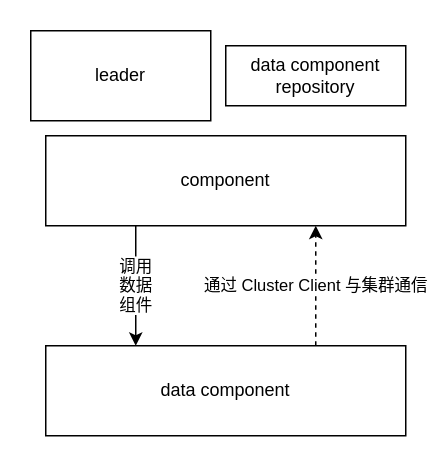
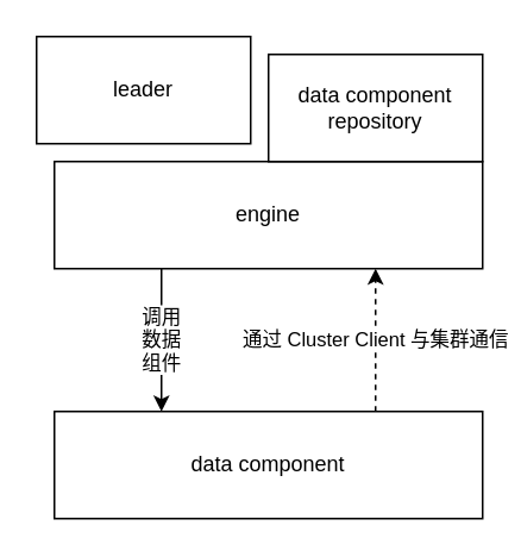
- <mxCell id="3" value="data component&lt;br&gt;repository&lt;br&gt;" style="rounded=0;whiteSpace=wrap;html=1;fillColor=none;gradientColor=none;align=center;" vertex="1" parent="1"><mxGeometry x="150" y="30" width="120" height="40" as="geometry" /></mxCell>
+ <mxCell id="3" value="data component&lt;br&gt;repository&lt;br&gt;" style="rounded=0;whiteSpace=wrap;html=1;fillColor=none;gradientColor=none;align=center;" vertex="1" parent="1"><mxGeometry x="150" y="30" width="120" height="60" as="geometry" /></mxCell>
- <mxCell id="4" value="component" style="rounded=0;whiteSpace=wrap;html=1;fillColor=none;gradientColor=none;align=center;" vertex="1" parent="1"><mxGeometry x="30" y="90" width="240" height="60" as="geometry" /></mxCell>
+ <mxCell id="4" value="engine" style="rounded=0;whiteSpace=wrap;html=1;fillColor=none;gradientColor=none;align=center;" vertex="1" parent="1"><mxGeometry x="30" y="90" width="240" height="60" as="geometry" /></mxCell>
